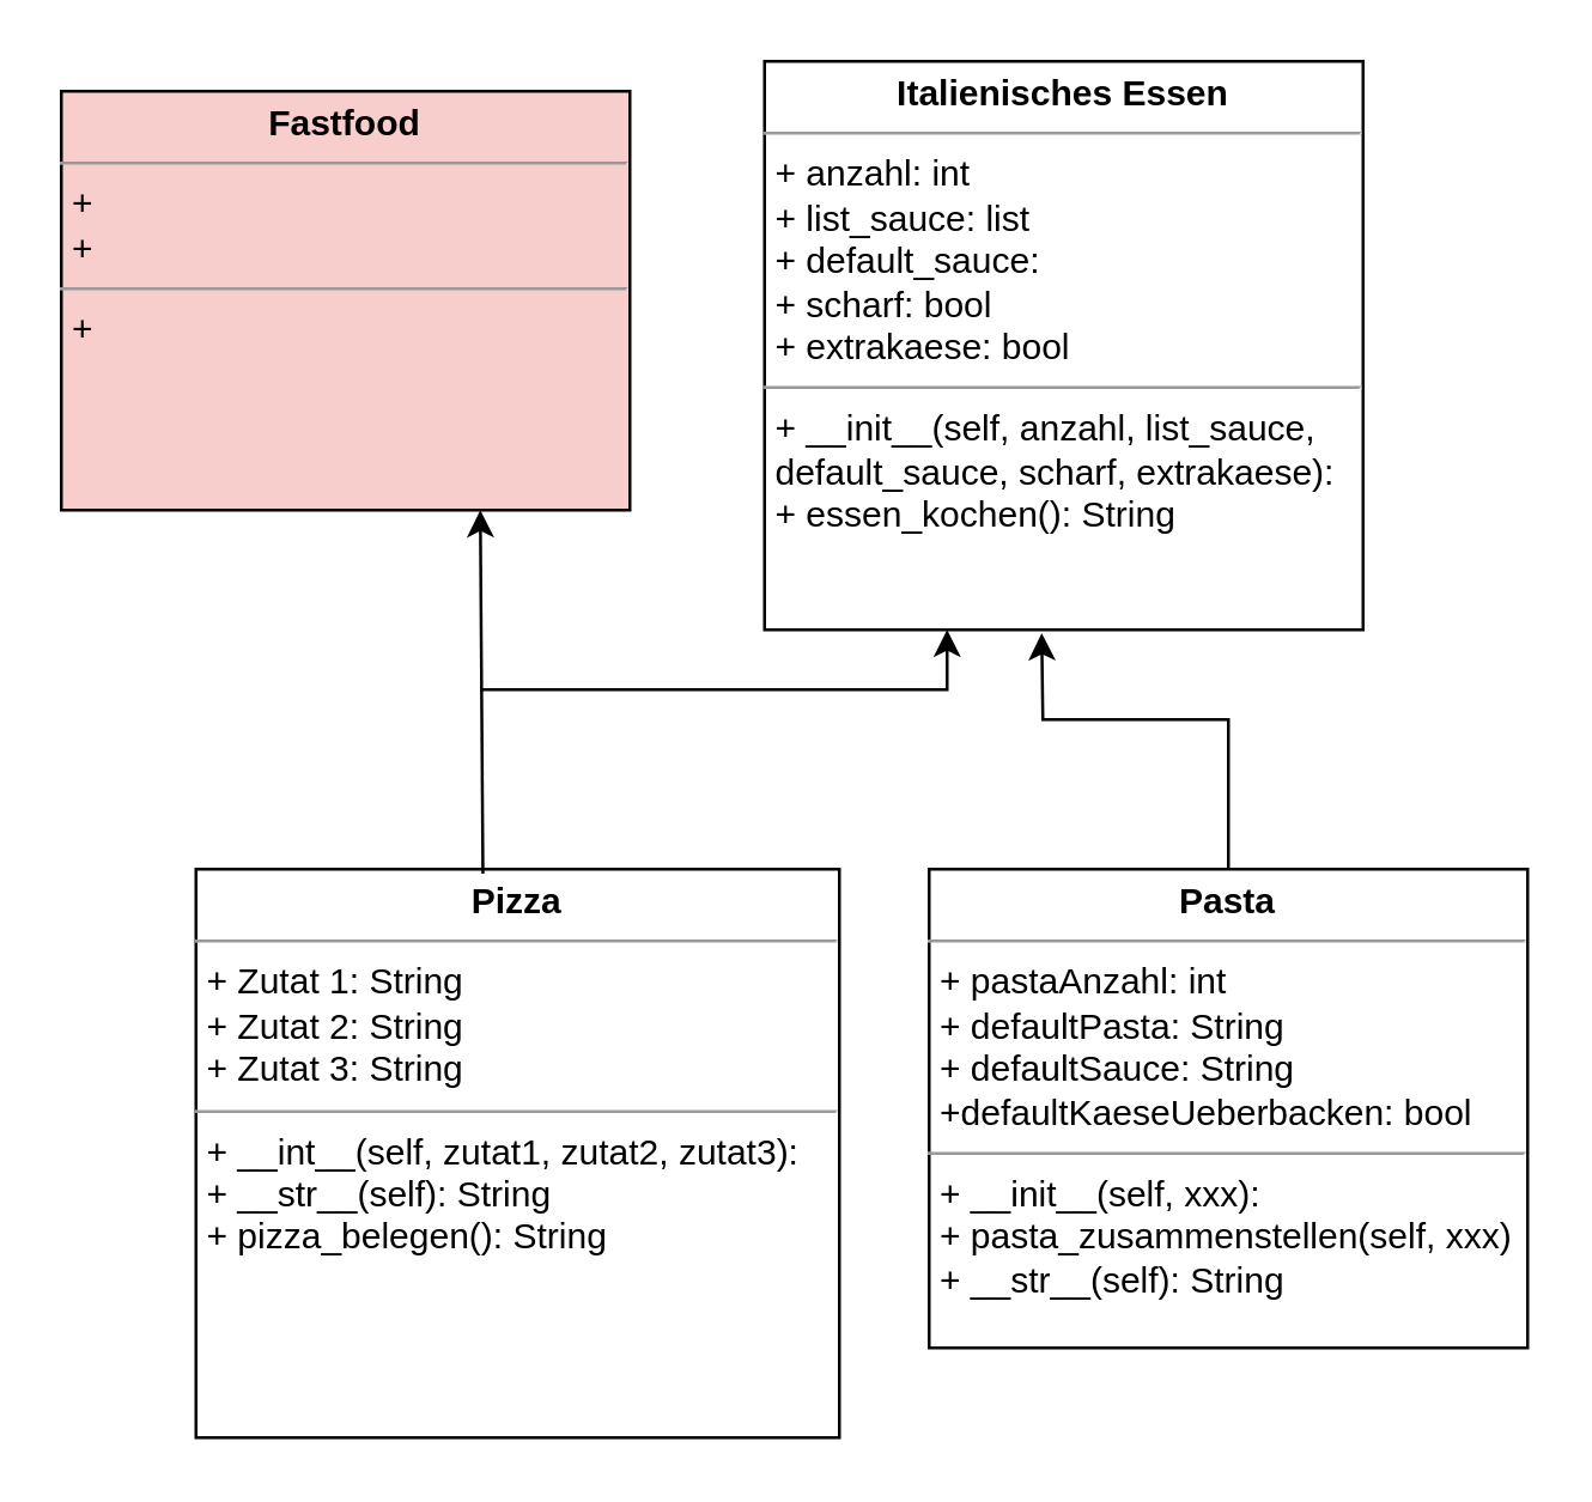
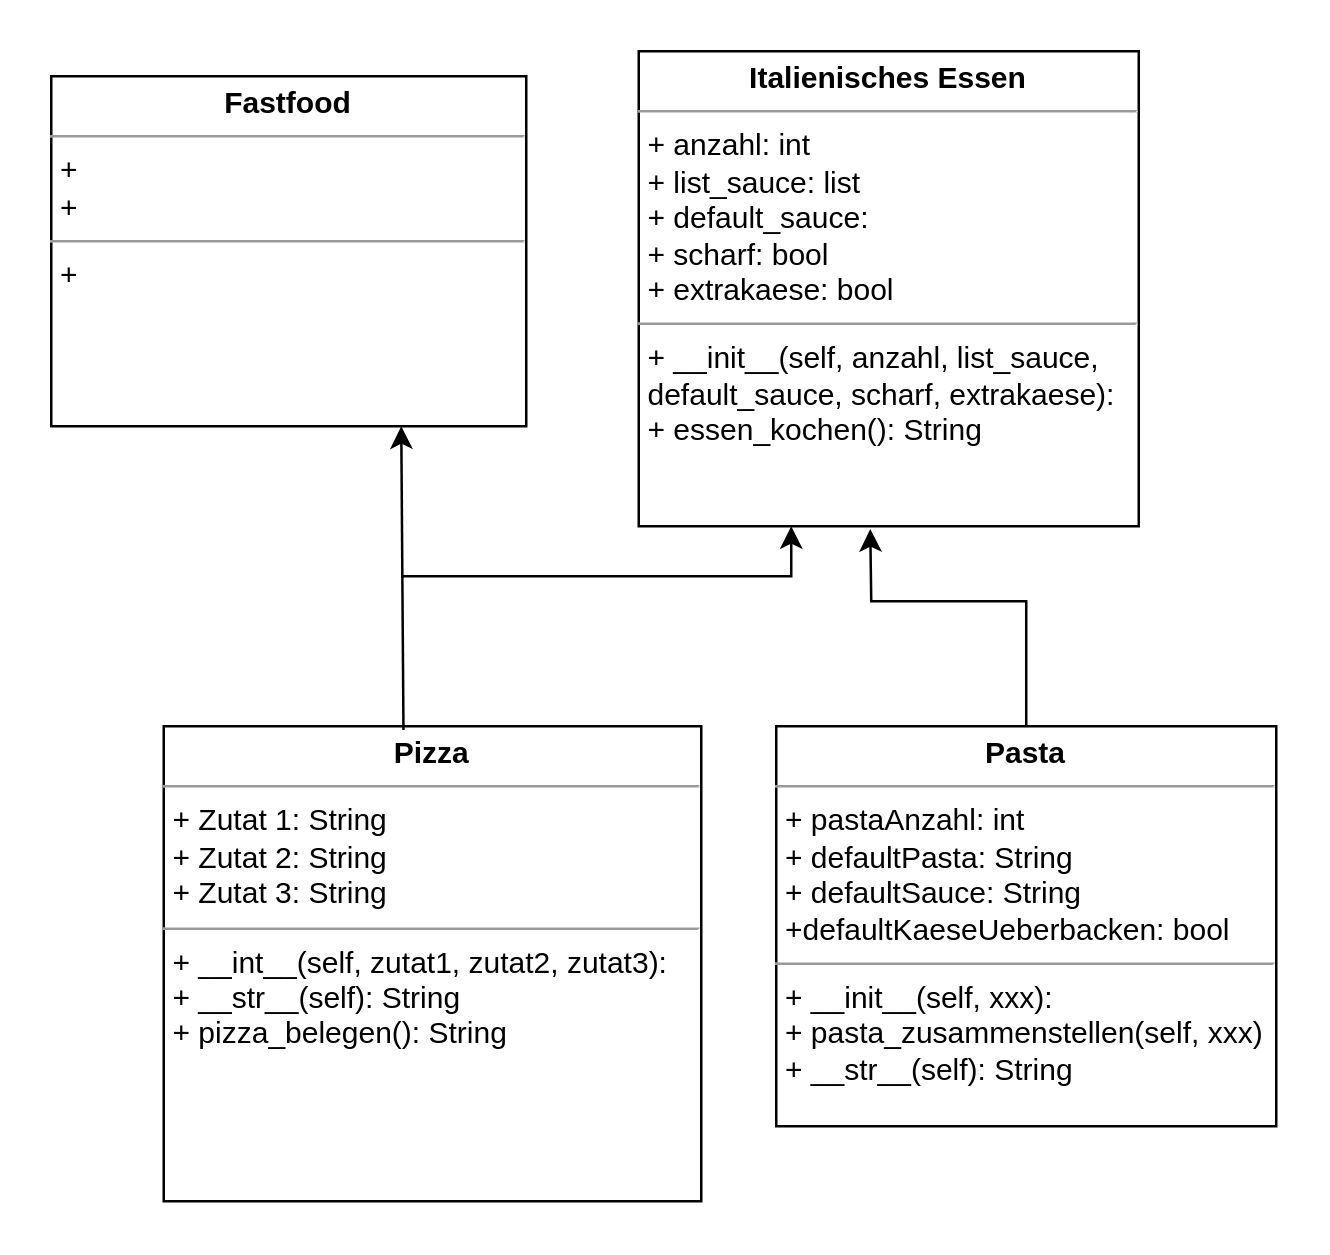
- <mxCell id="7" value="&lt;p style=&quot;margin:0px;margin-top:4px;text-align:center;&quot;&gt;&lt;b&gt;Fastfood&lt;/b&gt;&lt;/p&gt;&lt;hr size=&quot;1&quot;&gt;&lt;p style=&quot;margin:0px;margin-left:4px;&quot;&gt;+&amp;nbsp;&lt;br&gt;+&amp;nbsp;&lt;br&gt;&lt;/p&gt;&lt;hr size=&quot;1&quot;&gt;&lt;p style=&quot;margin:0px;margin-left:4px;&quot;&gt;+&amp;nbsp;&lt;/p&gt;" style="verticalAlign=top;align=left;overflow=fill;fontSize=12;fontFamily=Helvetica;html=1;rounded=0;shadow=0;comic=0;labelBackgroundColor=none;strokeWidth=1;fillColor=#f8cecc;" parent="1" vertex="1"><mxGeometry x="20" y="30" width="190" height="140" as="geometry" /></mxCell>
+ <mxCell id="7" value="&lt;p style=&quot;margin:0px;margin-top:4px;text-align:center;&quot;&gt;&lt;b&gt;Fastfood&lt;/b&gt;&lt;/p&gt;&lt;hr size=&quot;1&quot;&gt;&lt;p style=&quot;margin:0px;margin-left:4px;&quot;&gt;+&amp;nbsp;&lt;br&gt;+&amp;nbsp;&lt;br&gt;&lt;/p&gt;&lt;hr size=&quot;1&quot;&gt;&lt;p style=&quot;margin:0px;margin-left:4px;&quot;&gt;+&amp;nbsp;&lt;/p&gt;" style="verticalAlign=top;align=left;overflow=fill;fontSize=12;fontFamily=Helvetica;html=1;rounded=0;shadow=0;comic=0;labelBackgroundColor=none;strokeWidth=1" parent="1" vertex="1"><mxGeometry x="20" y="30" width="190" height="140" as="geometry" /></mxCell>
